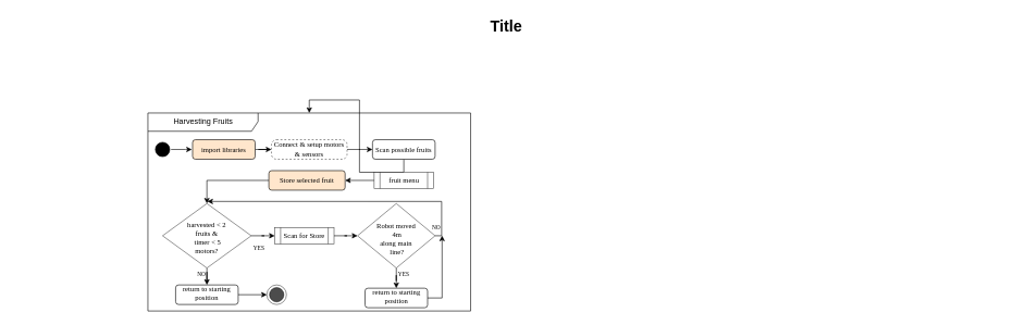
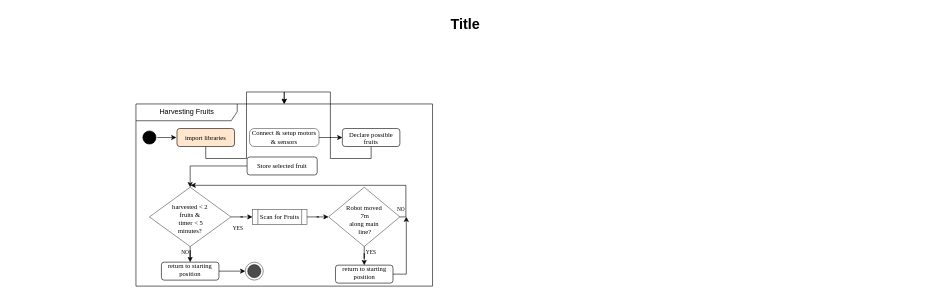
- <mxCell id="6" value="" style="edgeStyle=orthogonalEdgeStyle;rounded=0;orthogonalLoop=1;jettySize=auto;html=1;fontFamily=Verdana;fontSize=11;" parent="1" source="7" target="9" edge="1"><mxGeometry relative="1" as="geometry" /></mxCell>
+ <mxCell id="6" value="" style="edgeStyle=orthogonalEdgeStyle;rounded=0;orthogonalLoop=1;jettySize=auto;html=1;fontFamily=Verdana;fontSize=11;" parent="1" source="7" target="3" edge="1"><mxGeometry relative="1" as="geometry" /></mxCell>
- <mxCell id="9" value="&lt;p style=&quot;line-height: 60%;&quot;&gt;&lt;font style=&quot;font-size: 11px;&quot;&gt;Connect &amp;amp; setup motors &amp;amp; sensors&lt;/font&gt;&lt;/p&gt;" style="rounded=1;whiteSpace=wrap;html=1;fontFamily=Verdana;fontSize=19;opacity=70;arcSize=26;snapToPoint=0;spacing=0;spacingBottom=5;dashed=1;" parent="1" vertex="1"><mxGeometry x="415" y="214" width="116" height="30" as="geometry" /></mxCell>
+ <mxCell id="9" value="&lt;p style=&quot;line-height: 60%;&quot;&gt;&lt;font style=&quot;font-size: 11px;&quot;&gt;Connect &amp;amp; setup motors &amp;amp; sensors&lt;/font&gt;&lt;/p&gt;" style="rounded=1;whiteSpace=wrap;html=1;fontFamily=Verdana;fontSize=19;opacity=70;arcSize=26;snapToPoint=0;spacing=0;spacingBottom=5;" parent="1" vertex="1"><mxGeometry x="415" y="214" width="116" height="30" as="geometry" /></mxCell>
- <mxCell id="11" value="&lt;p style=&quot;line-height: 50%;&quot;&gt;&lt;font style=&quot;font-size: 11px;&quot;&gt;Scan possible fruits&lt;/font&gt;&lt;br&gt;&lt;/p&gt;" style="rounded=1;whiteSpace=wrap;html=1;fontFamily=Verdana;fontSize=19;" parent="1" vertex="1"><mxGeometry x="570" y="214" width="96" height="30" as="geometry" /></mxCell>
+ <mxCell id="11" value="&lt;p style=&quot;line-height: 50%;&quot;&gt;&lt;font style=&quot;font-size: 11px;&quot;&gt;Declare possible fruits&lt;/font&gt;&lt;br&gt;&lt;/p&gt;" style="rounded=1;whiteSpace=wrap;html=1;fontFamily=Verdana;fontSize=19;" parent="1" vertex="1"><mxGeometry x="570" y="214" width="96" height="30" as="geometry" /></mxCell>
- <mxCell id="15" value="&lt;p style=&quot;line-height: 100%; font-size: 11px;&quot;&gt;Store selected fruit&lt;br&gt;&lt;/p&gt;" style="rounded=1;whiteSpace=wrap;html=1;fontFamily=Verdana;fontSize=19;fillColor=#ffe6cc;" parent="1" vertex="1"><mxGeometry x="411" y="261.5" width="117" height="30" as="geometry" /></mxCell>
+ <mxCell id="15" value="&lt;p style=&quot;line-height: 100%; font-size: 11px;&quot;&gt;Store selected fruit&lt;br&gt;&lt;/p&gt;" style="rounded=1;whiteSpace=wrap;html=1;fontFamily=Verdana;fontSize=19;" parent="1" vertex="1"><mxGeometry x="411" y="261.5" width="117" height="30" as="geometry" /></mxCell>
- <mxCell id="12" value="" style="edgeStyle=orthogonalEdgeStyle;rounded=0;orthogonalLoop=1;jettySize=auto;html=1;fontFamily=Verdana;fontSize=11;endSize=6;" parent="1" source="13" target="15" edge="1"><mxGeometry relative="1" as="geometry" /></mxCell>
- <mxCell id="13" value="fruit menu" style="shape=process;whiteSpace=wrap;html=1;backgroundOutline=1;strokeColor=#000000;fontFamily=Verdana;fontSize=11;opacity=70;" parent="1" vertex="1"><mxGeometry x="572.5" y="264" width="91" height="25" as="geometry" /></mxCell>
- <mxCell id="22" value="&lt;p style=&quot;line-height: 100%;&quot;&gt;Scan for Store&lt;/p&gt;" style="shape=process;whiteSpace=wrap;html=1;backgroundOutline=1;strokeColor=#000000;fontFamily=Verdana;fontSize=11;opacity=70;spacingBottom=2;" parent="1" vertex="1"><mxGeometry x="420" y="349" width="91" height="25" as="geometry" /></mxCell>
+ <mxCell id="22" value="&lt;p style=&quot;line-height: 100%;&quot;&gt;Scan for Fruits&lt;/p&gt;" style="shape=process;whiteSpace=wrap;html=1;backgroundOutline=1;strokeColor=#000000;fontFamily=Verdana;fontSize=11;opacity=70;spacingBottom=2;" parent="1" vertex="1"><mxGeometry x="420" y="349" width="91" height="25" as="geometry" /></mxCell>
- <mxCell id="18" value="&lt;div&gt;harvested &amp;lt; 2 &lt;br&gt;&lt;/div&gt;&lt;div&gt;fruits &amp;amp;&lt;/div&gt;&lt;div&gt;&amp;nbsp;timer &amp;lt; 5 &lt;br&gt;&lt;/div&gt;&lt;div&gt;motors? &lt;/div&gt;" style="rhombus;whiteSpace=wrap;html=1;strokeColor=#000000;fontFamily=Verdana;fontSize=11;opacity=70;spacingBottom=-6;" parent="1" vertex="1"><mxGeometry x="248" y="312" width="136" height="99" as="geometry" /></mxCell>
+ <mxCell id="18" value="&lt;div&gt;harvested &amp;lt; 2 &lt;br&gt;&lt;/div&gt;&lt;div&gt;fruits &amp;amp;&lt;/div&gt;&lt;div&gt;&amp;nbsp;timer &amp;lt; 5 &lt;br&gt;&lt;/div&gt;&lt;div&gt;minutes? &lt;/div&gt;" style="rhombus;whiteSpace=wrap;html=1;strokeColor=#000000;fontFamily=Verdana;fontSize=11;opacity=70;spacingBottom=-6;" parent="1" vertex="1"><mxGeometry x="248" y="312" width="136" height="99" as="geometry" /></mxCell>
- <mxCell id="27" value="&lt;div&gt;Robot moved&lt;/div&gt;&lt;div&gt;&amp;nbsp;4m&lt;/div&gt;&lt;div&gt;along main&lt;/div&gt;&lt;div&gt;&amp;nbsp;line?&lt;br&gt;&lt;/div&gt;" style="rhombus;whiteSpace=wrap;html=1;strokeColor=#000000;fontFamily=Verdana;fontSize=11;opacity=70;spacingBottom=-10;" parent="1" vertex="1"><mxGeometry x="547" y="312" width="119" height="99" as="geometry" /></mxCell>
+ <mxCell id="27" value="&lt;div&gt;Robot moved&lt;/div&gt;&lt;div&gt;&amp;nbsp;7m&lt;/div&gt;&lt;div&gt;along main&lt;/div&gt;&lt;div&gt;&amp;nbsp;line?&lt;br&gt;&lt;/div&gt;" style="rhombus;whiteSpace=wrap;html=1;strokeColor=#000000;fontFamily=Verdana;fontSize=11;opacity=70;spacingBottom=-10;" parent="1" vertex="1"><mxGeometry x="547" y="312" width="119" height="99" as="geometry" /></mxCell>
